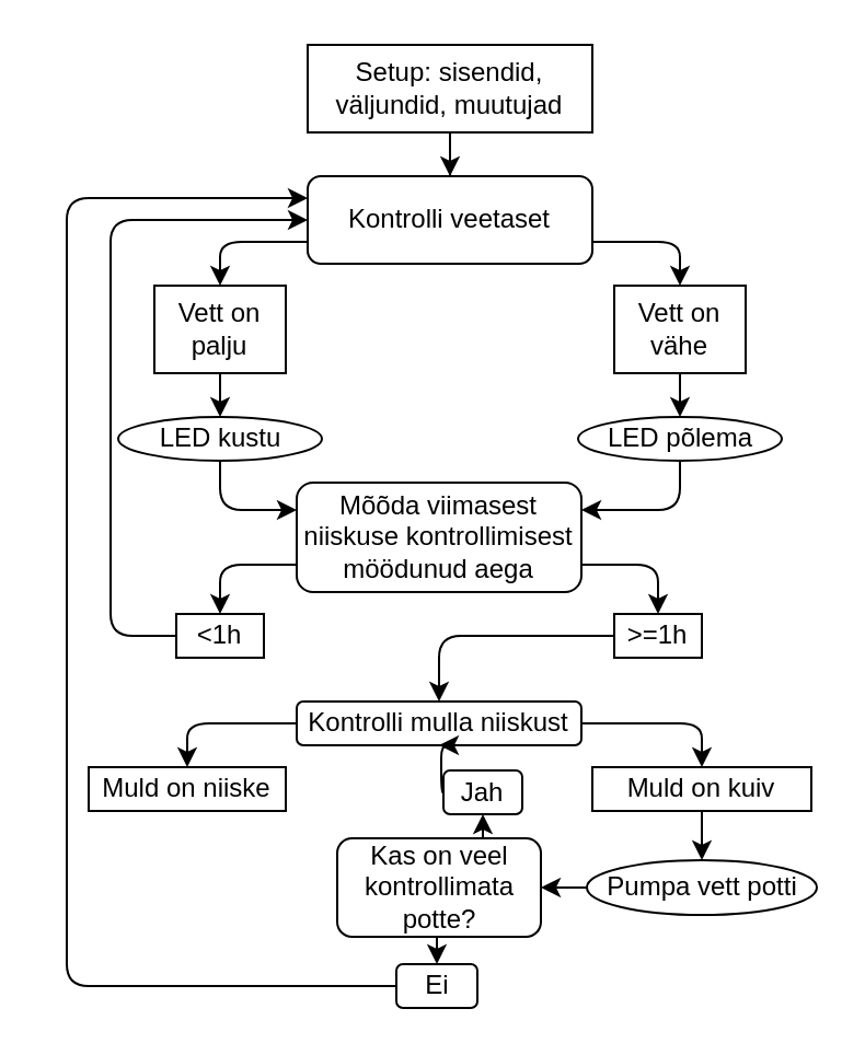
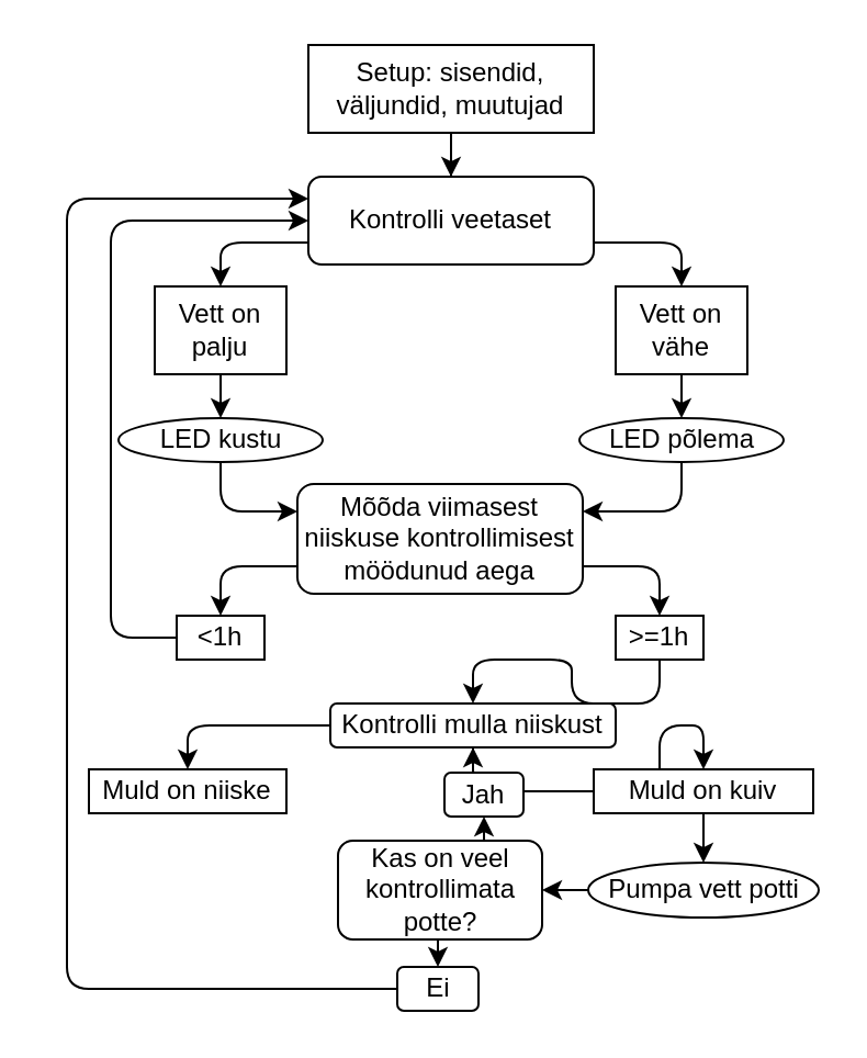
- <mxCell id="20" value="Kontrolli mulla niiskust" style="rounded=1;whiteSpace=wrap;html=1;" parent="1" vertex="1"><mxGeometry x="135" y="320" width="130" height="20" as="geometry" /></mxCell>
+ <mxCell id="20" value="Kontrolli mulla niiskust" style="rounded=1;whiteSpace=wrap;html=1;" parent="1" vertex="1"><mxGeometry x="150" y="320" width="130" height="20" as="geometry" /></mxCell>
